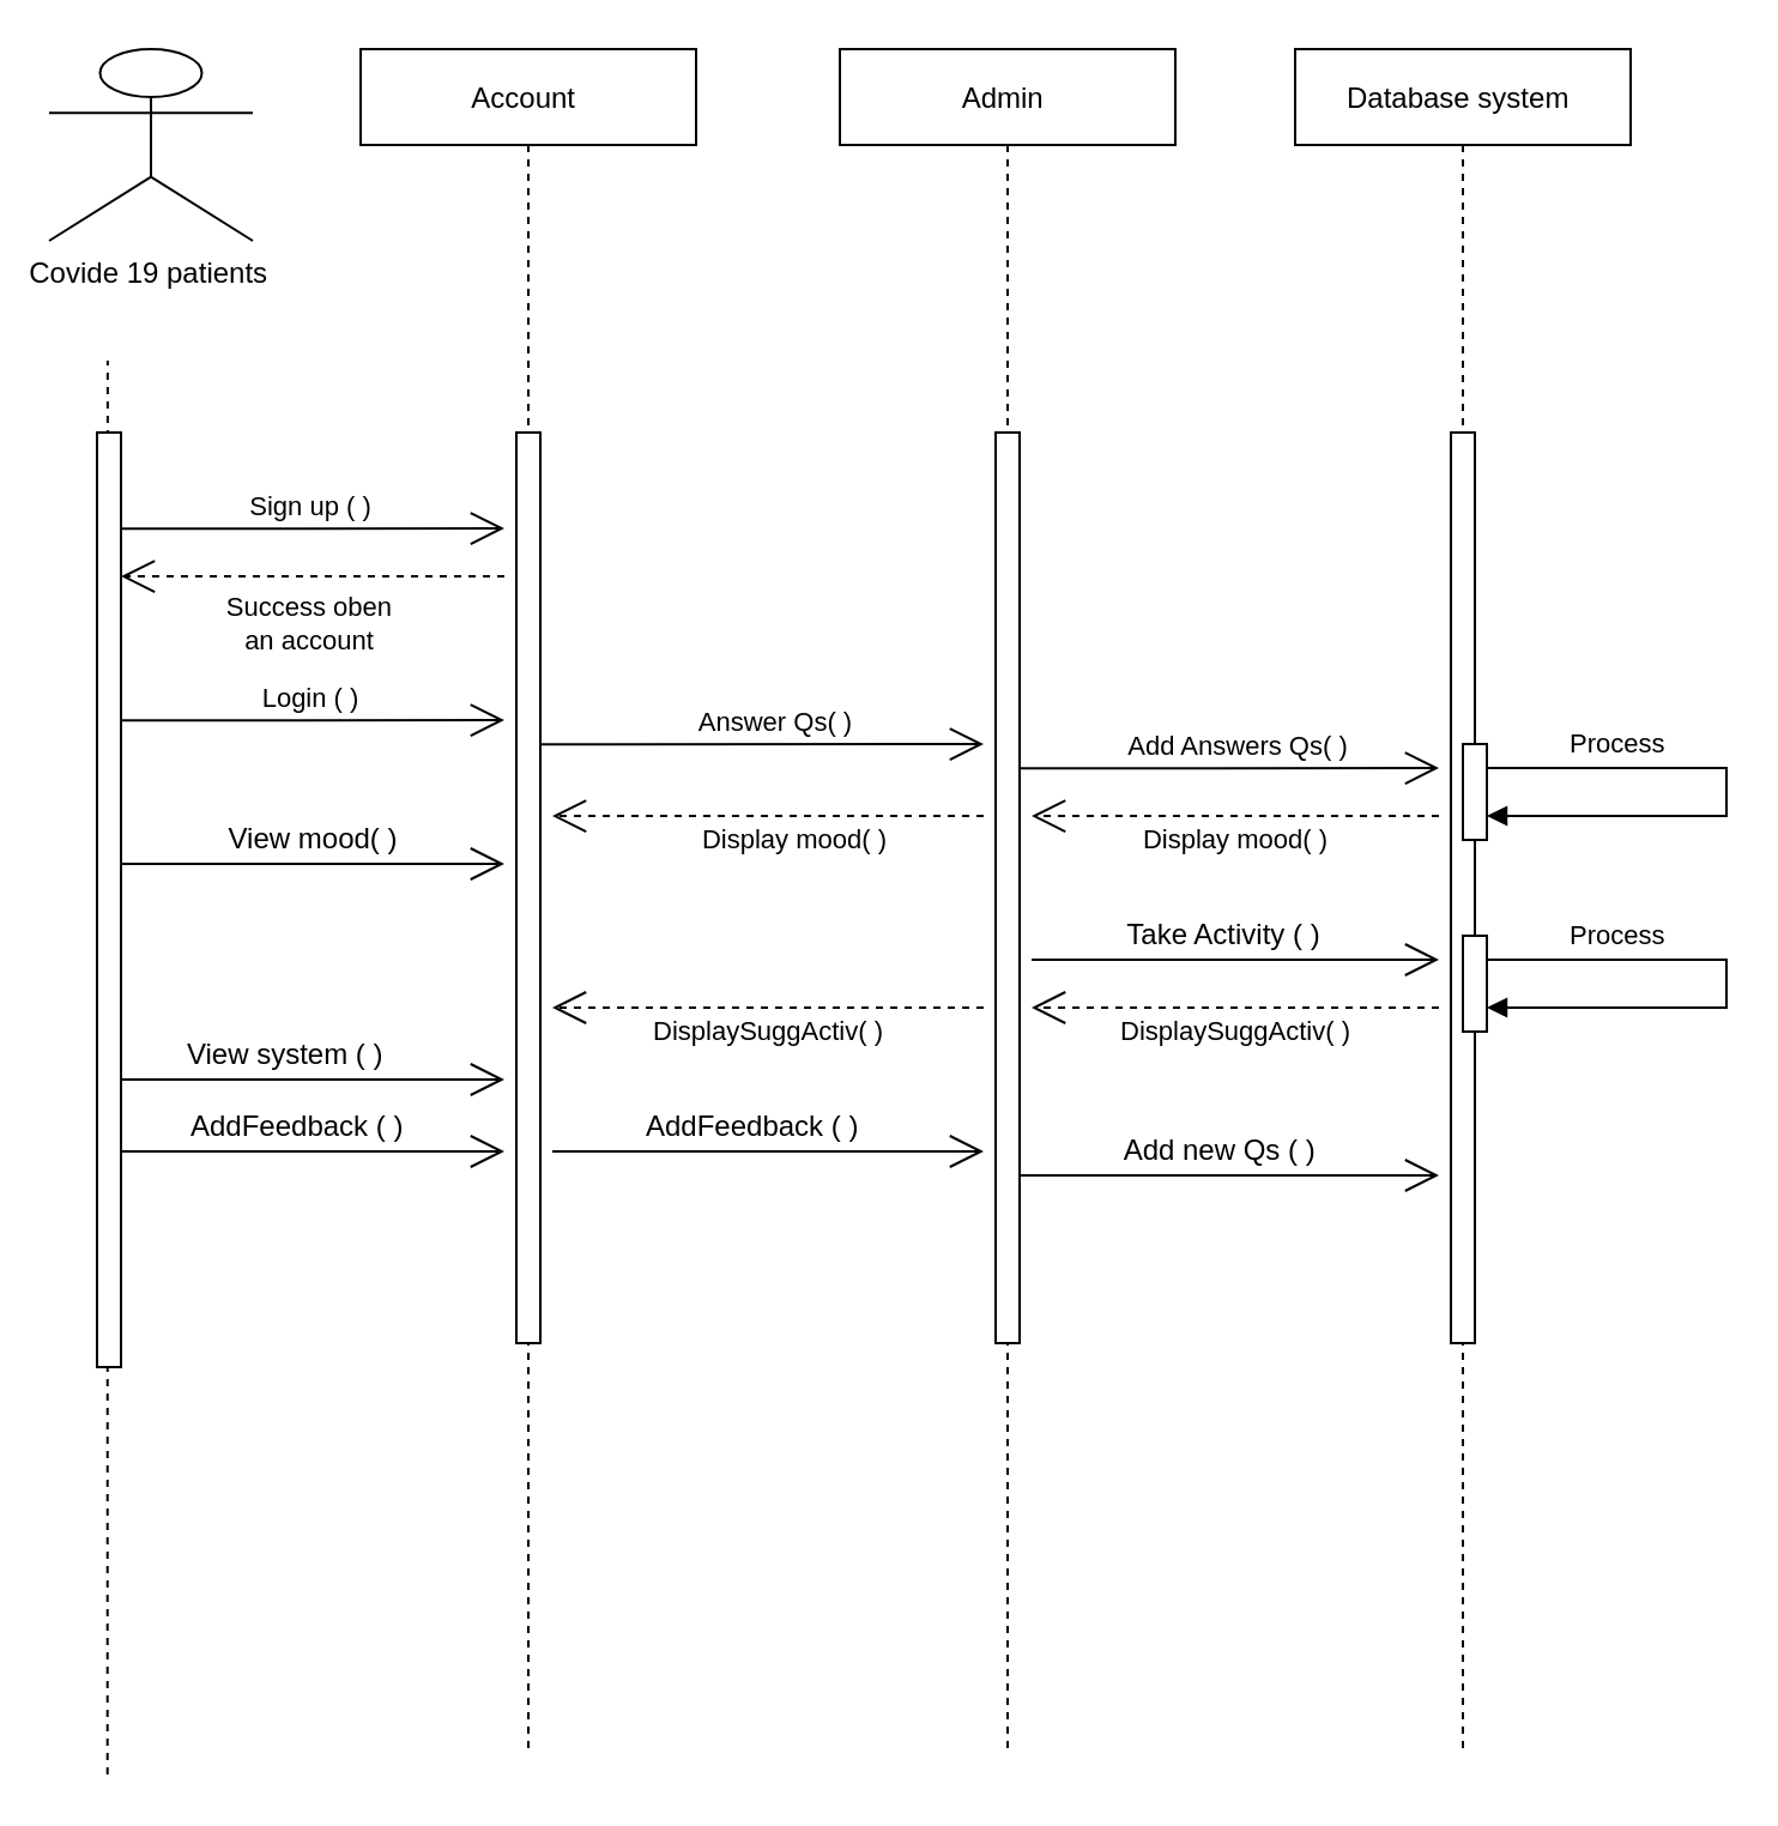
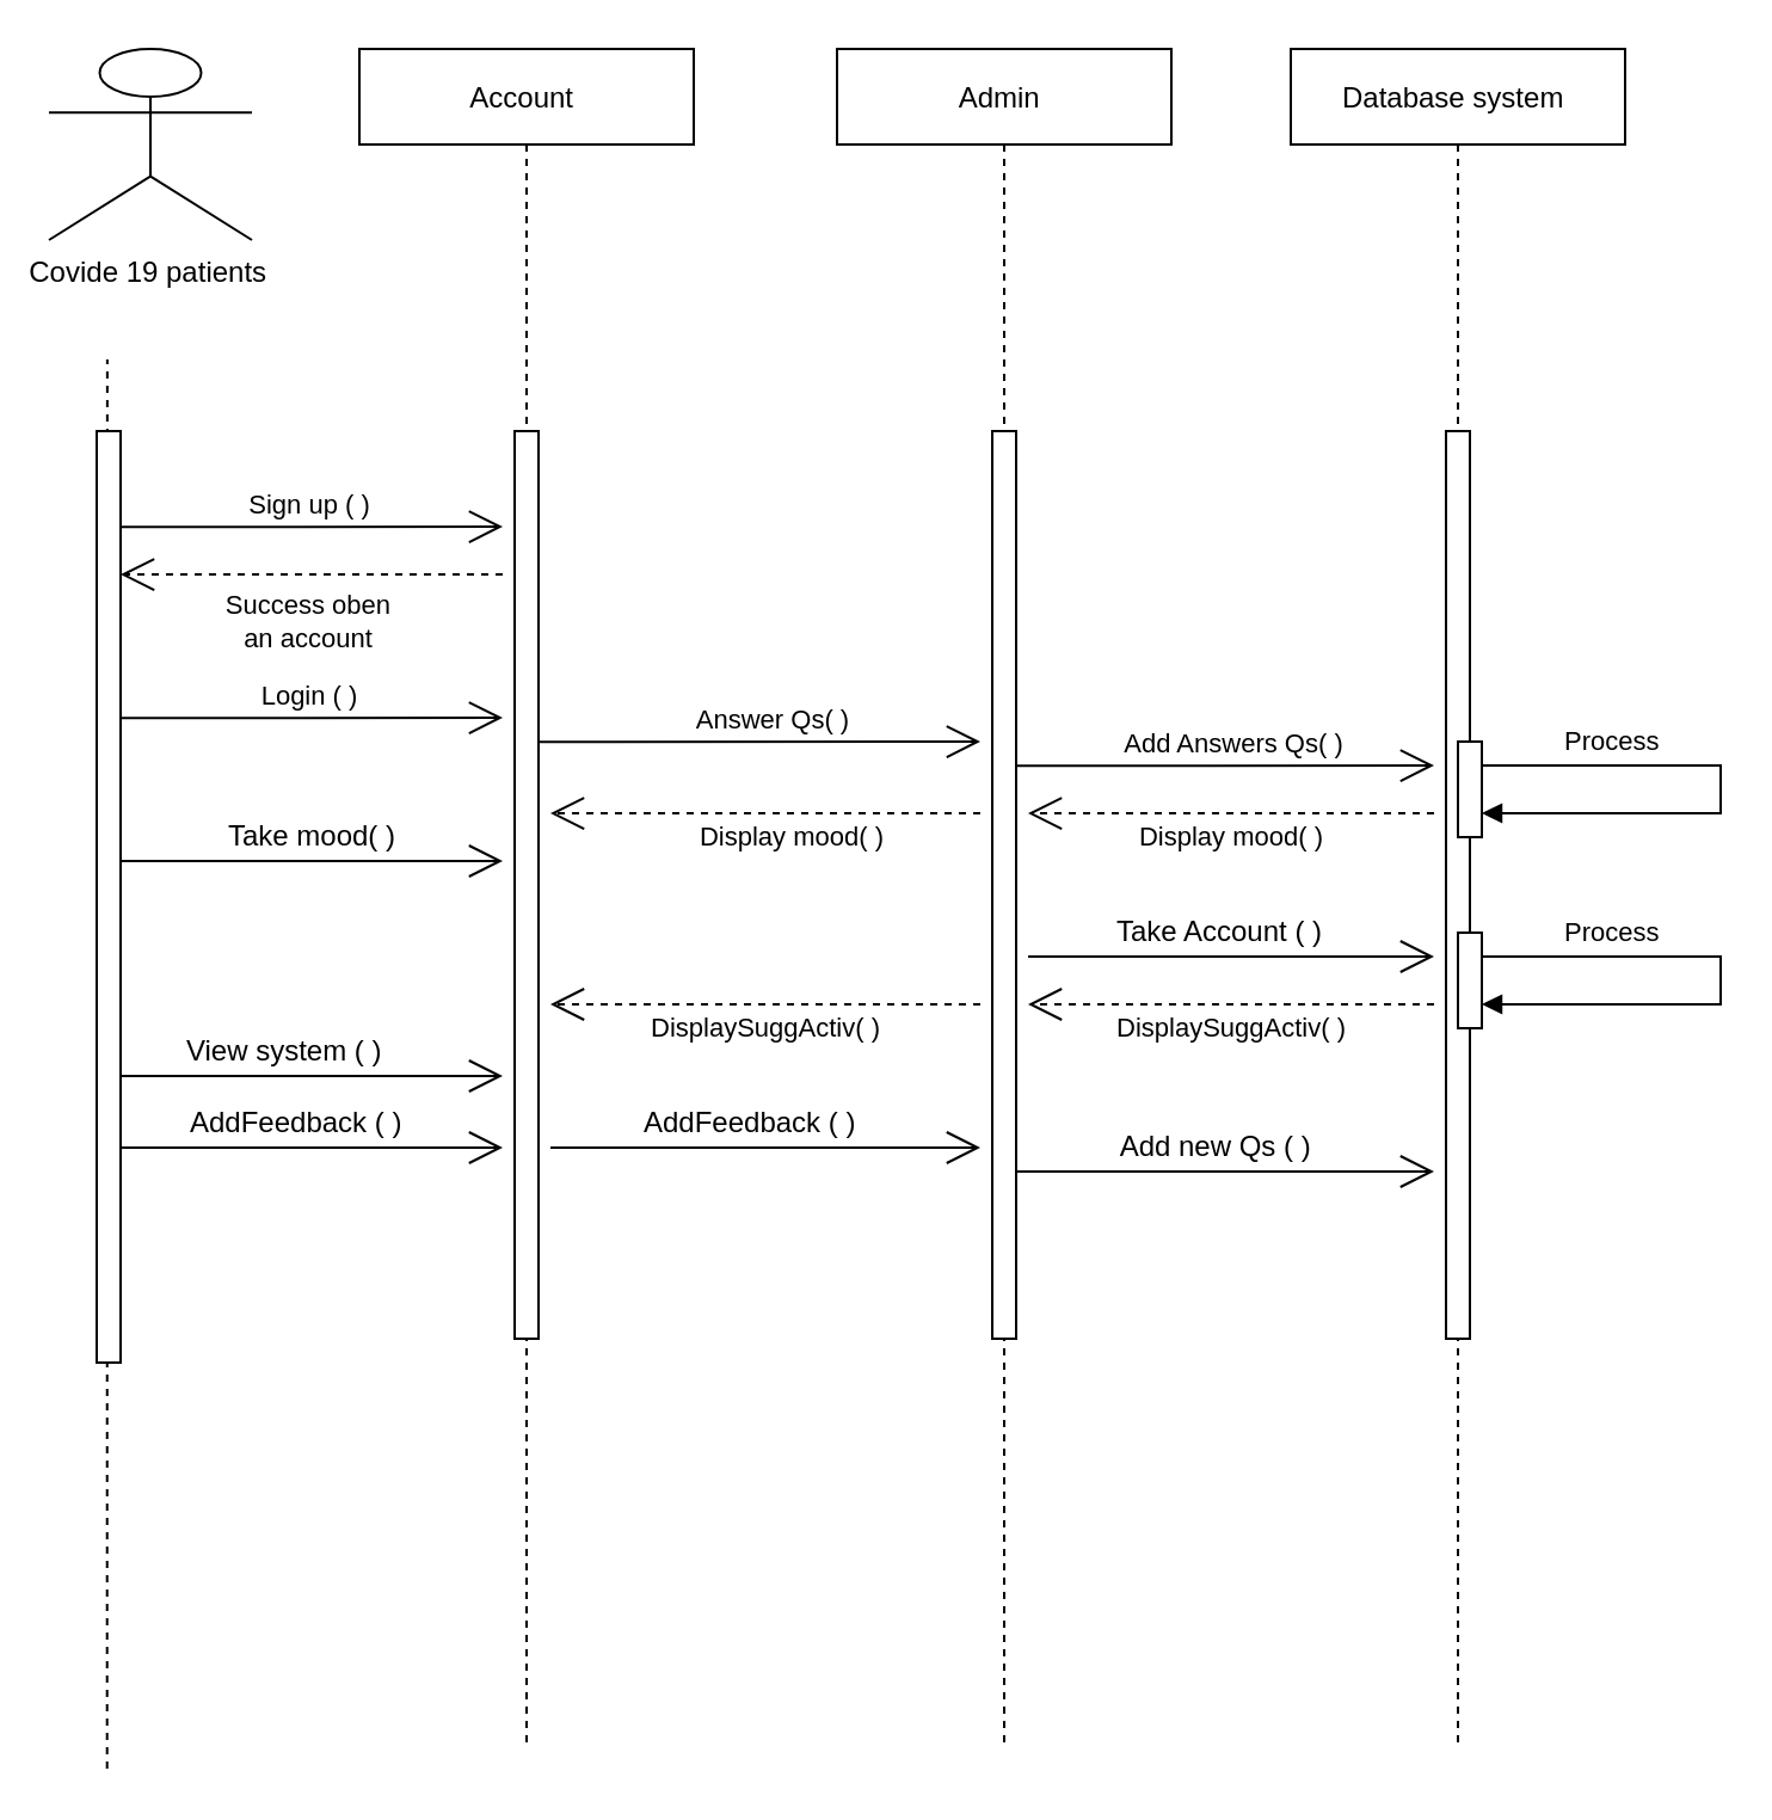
- <mxCell id="29" value="View mood( )" style="text;html=1;align=center;verticalAlign=middle;resizable=0;points=[];autosize=1;strokeColor=none;fillColor=none;" vertex="1" parent="1"><mxGeometry x="85" y="340" width="90" height="20" as="geometry" /></mxCell>
+ <mxCell id="29" value="Take mood( )" style="text;html=1;align=center;verticalAlign=middle;resizable=0;points=[];autosize=1;strokeColor=none;fillColor=none;" vertex="1" parent="1"><mxGeometry x="85" y="340" width="90" height="20" as="geometry" /></mxCell>
- <mxCell id="31" value="Take Activity ( )" style="text;html=1;align=center;verticalAlign=middle;resizable=0;points=[];autosize=1;strokeColor=none;fillColor=none;" vertex="1" parent="1"><mxGeometry x="460" y="380" width="100" height="20" as="geometry" /></mxCell>
+ <mxCell id="31" value="Take Account ( )" style="text;html=1;align=center;verticalAlign=middle;resizable=0;points=[];autosize=1;strokeColor=none;fillColor=none;" vertex="1" parent="1"><mxGeometry x="460" y="380" width="100" height="20" as="geometry" /></mxCell>
